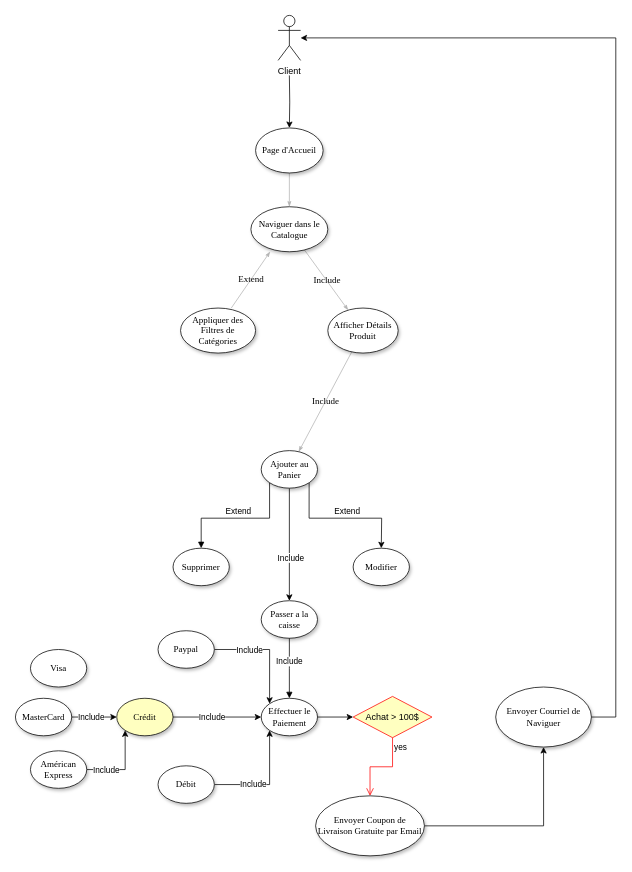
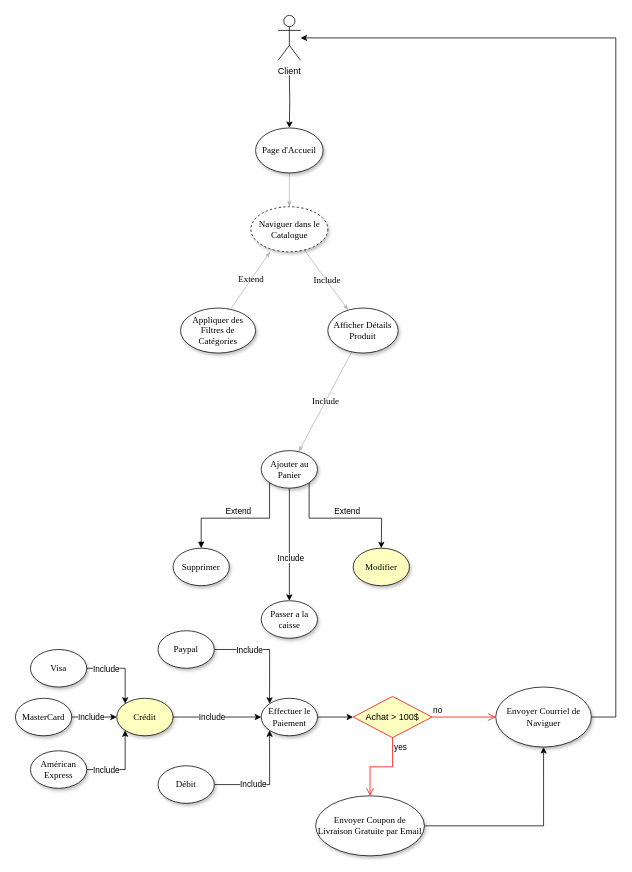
- <mxCell id="6" value="Naviguer dans le Catalogue" style="ellipse;whiteSpace=wrap;html=1;rounded=0;shadow=1;comic=0;labelBackgroundColor=none;strokeWidth=1;fontFamily=Verdana;fontSize=12;align=center;" parent="1" vertex="1"><mxGeometry x="333.75" y="275" width="102.5" height="60" as="geometry" /></mxCell>
+ <mxCell id="6" value="Naviguer dans le Catalogue" style="ellipse;whiteSpace=wrap;html=1;rounded=0;shadow=1;comic=0;labelBackgroundColor=none;strokeWidth=1;fontFamily=Verdana;fontSize=12;align=center;dashed=1;" parent="1" vertex="1"><mxGeometry x="333.75" y="275" width="102.5" height="60" as="geometry" /></mxCell>
- <mxCell id="18" value="  Modifier" style="ellipse;whiteSpace=wrap;html=1;rounded=0;shadow=1;comic=0;labelBackgroundColor=none;strokeWidth=1;fontFamily=Verdana;fontSize=12;align=center;" vertex="1" parent="1"><mxGeometry x="470" y="730" width="75" height="50" as="geometry" /></mxCell>
+ <mxCell id="18" value="  Modifier" style="ellipse;whiteSpace=wrap;html=1;rounded=0;shadow=1;comic=0;labelBackgroundColor=none;strokeWidth=1;fontFamily=Verdana;fontSize=12;align=center;fillColor=#ffffc0;" vertex="1" parent="1"><mxGeometry x="470" y="730" width="75" height="50" as="geometry" /></mxCell>
- <mxCell id="23" value="Include" style="html=1;verticalAlign=bottom;endArrow=block;edgeStyle=elbowEdgeStyle;elbow=vertical;curved=0;rounded=0;exitX=0.5;exitY=1;exitDx=0;exitDy=0;entryX=0.5;entryY=0;entryDx=0;entryDy=0;" edge="1" parent="1" source="20" target="22"><mxGeometry width="80" relative="1" as="geometry"><mxPoint x="420" y="820" as="sourcePoint" /><mxPoint x="500" y="820" as="targetPoint" /></mxGeometry></mxCell>
+ <mxCell id="40" value="" style="edgeStyle=orthogonalEdgeStyle;rounded=0;orthogonalLoop=1;jettySize=auto;html=1;entryX=0;entryY=0;entryDx=0;entryDy=0;" edge="1" parent="1" source="42" target="36"><mxGeometry relative="1" as="geometry"><Array as="points"><mxPoint x="166" y="890" /></Array></mxGeometry></mxCell>
+ <mxCell id="41" value="Include" style="edgeLabel;html=1;align=center;verticalAlign=middle;resizable=0;points=[];" vertex="1" connectable="0" parent="40"><mxGeometry x="-0.191" relative="1" as="geometry"><mxPoint x="-15" as="offset" /></mxGeometry></mxCell>
+ <mxCell id="27" value="no" style="edgeStyle=orthogonalEdgeStyle;html=1;align=left;verticalAlign=bottom;endArrow=open;endSize=8;strokeColor=#ff0000;rounded=0;entryX=0;entryY=0.5;entryDx=0;entryDy=0;" edge="1" source="26" parent="1" target="25"><mxGeometry x="-1" relative="1" as="geometry"><mxPoint x="650" y="990" as="targetPoint" /></mxGeometry></mxCell>
